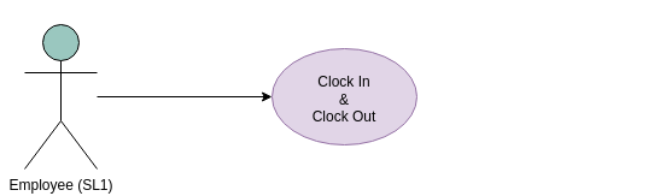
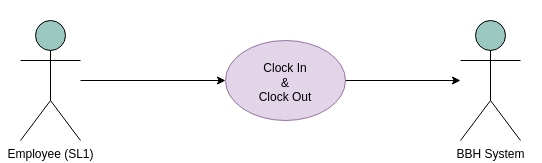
+ <mxCell id="6" value="" style="endArrow=classic;html=1;exitX=1;exitY=0.5;exitDx=0;exitDy=0;" edge="1" parent="1" source="3" target="5"><mxGeometry width="50" height="50" relative="1" as="geometry"><mxPoint x="400" y="110" as="sourcePoint" /><mxPoint x="440" y="80" as="targetPoint" /></mxGeometry></mxCell>
+ <mxCell id="5" value="&lt;div&gt;BBH System&lt;/div&gt;" style="shape=umlActor;verticalLabelPosition=bottom;verticalAlign=top;html=1;fillColor=#9AC7BF;" vertex="1" parent="1"><mxGeometry x="460" y="20" width="60" height="120" as="geometry" /></mxCell>
